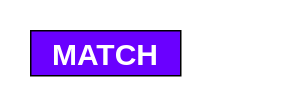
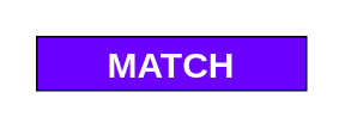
- <mxCell id="2" value="MATCH" style="rounded=0;whiteSpace=wrap;html=1;fillColor=#6a00ff;fontColor=#ffffff;strokeColor=#000000;fontSize=20;fontStyle=1" parent="1" vertex="1"><mxGeometry x="20" y="20" width="100" height="30" as="geometry" /></mxCell>
+ <mxCell id="2" value="MATCH" style="rounded=0;whiteSpace=wrap;html=1;fillColor=#6a00ff;fontColor=#ffffff;strokeColor=#000000;fontSize=20;fontStyle=1" parent="1" vertex="1"><mxGeometry x="20" y="20" width="150" height="30" as="geometry" /></mxCell>
